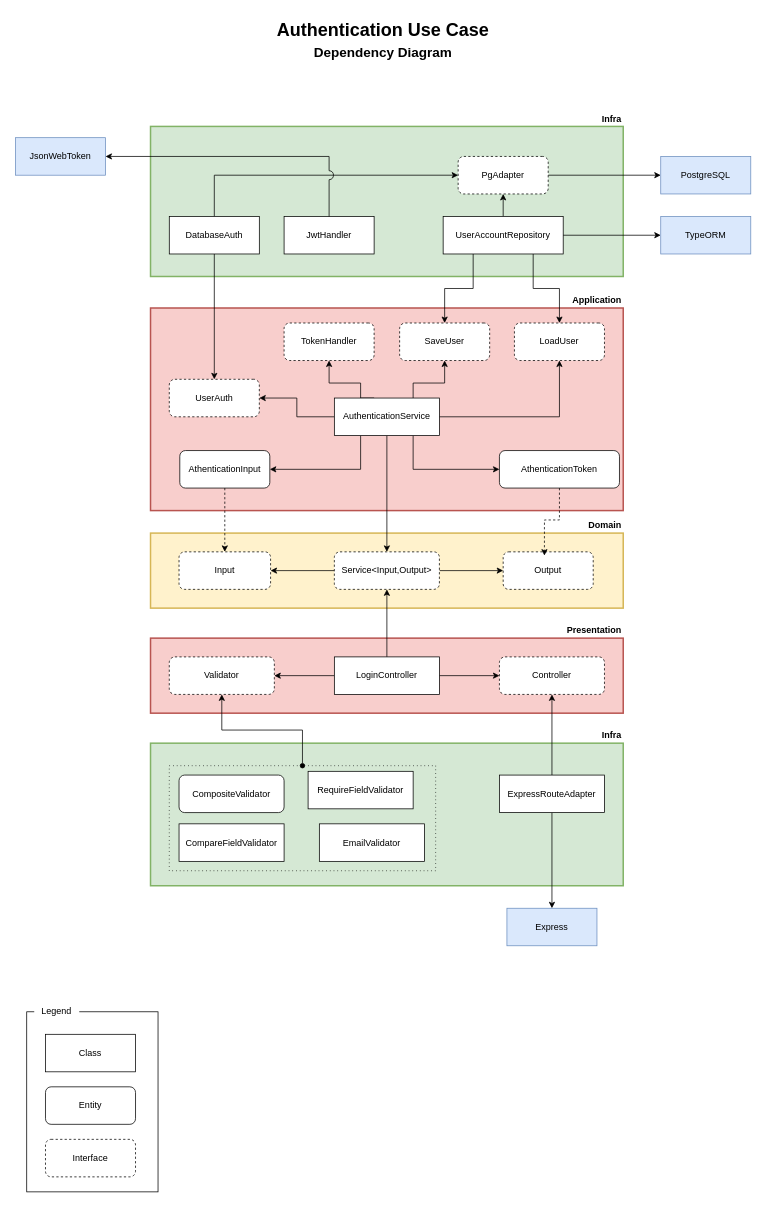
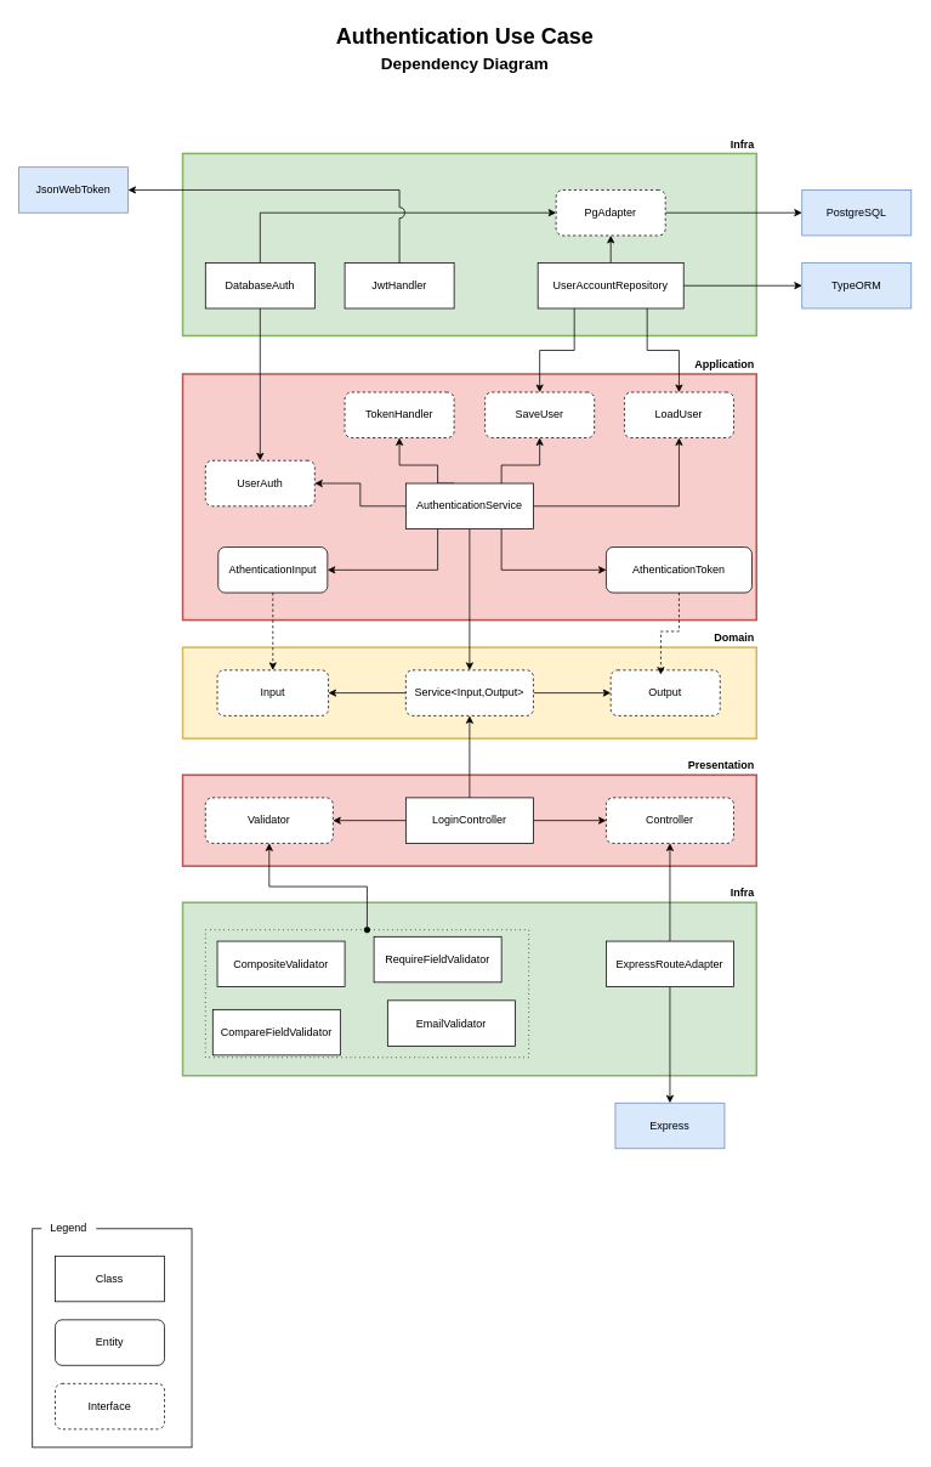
- <mxCell id="57" value="CompositeValidator" style="whiteSpace=wrap;html=1;glass=0;shadow=0;flipH=0;rounded=1;" parent="1" vertex="1"><mxGeometry x="238" y="1032.5" width="140" height="50" as="geometry" /></mxCell>
+ <mxCell id="57" value="CompositeValidator" style="rounded=0;whiteSpace=wrap;html=1;glass=0;shadow=0;flipH=0;" parent="1" vertex="1"><mxGeometry x="238" y="1032.5" width="140" height="50" as="geometry" /></mxCell>
- <mxCell id="58" value="CompareFieldValidator" style="rounded=0;whiteSpace=wrap;html=1;flipH=0;" parent="1" vertex="1"><mxGeometry x="238" y="1097.5" width="140" height="50" as="geometry" /></mxCell>
+ <mxCell id="58" value="CompareFieldValidator" style="rounded=0;whiteSpace=wrap;html=1;flipH=0;" parent="1" vertex="1"><mxGeometry x="233" y="1107.5" width="140" height="50" as="geometry" /></mxCell>
